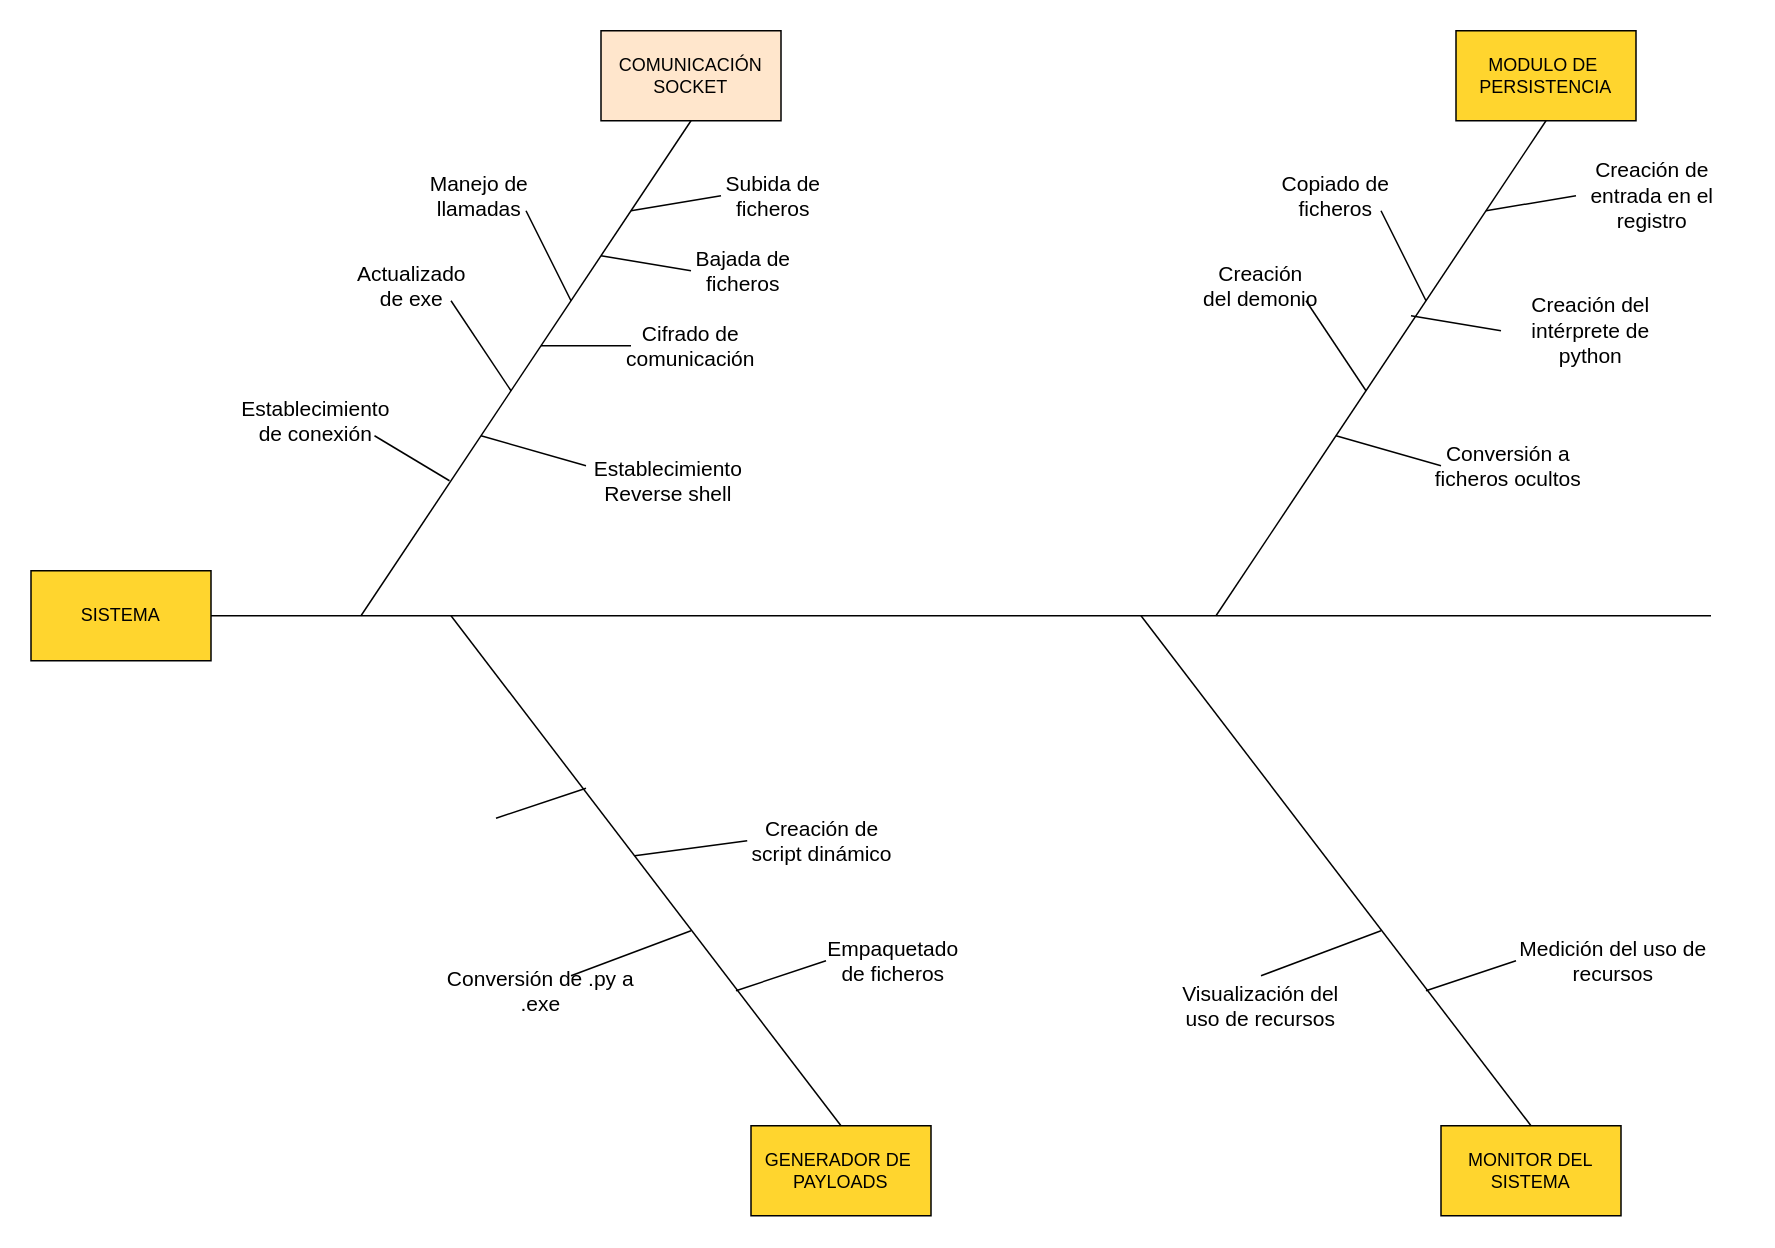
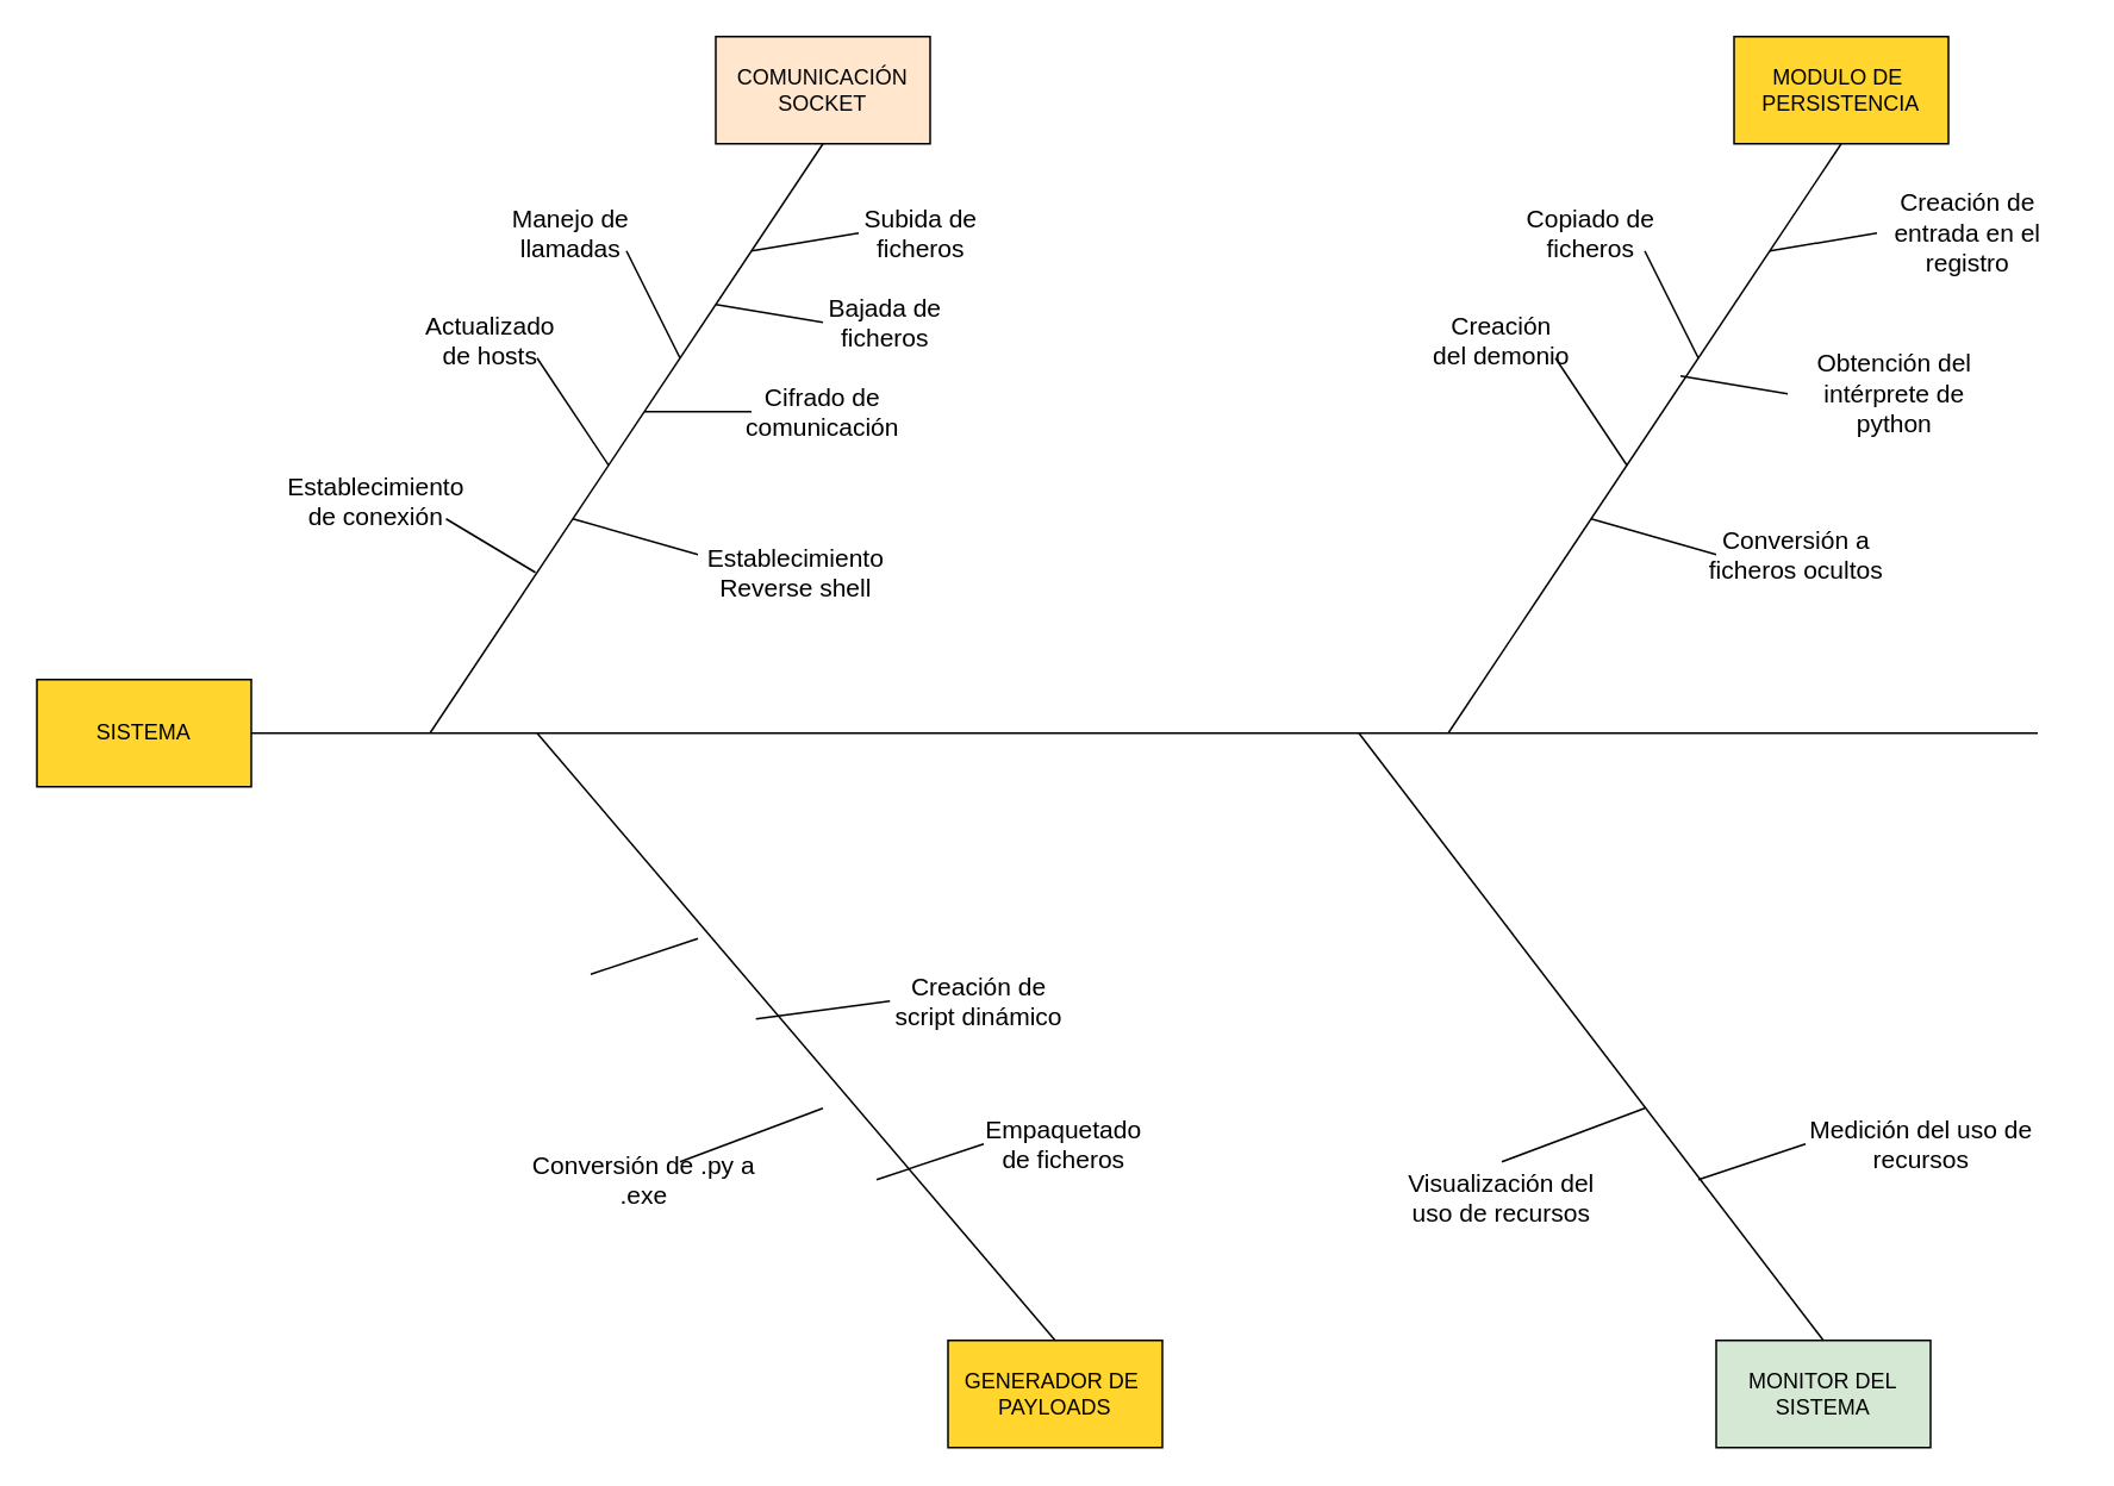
- <mxCell id="35" value="&lt;font style=&quot;font-size: 14px&quot;&gt;Actualizado de exe&lt;/font&gt;" style="text;html=1;strokeColor=none;fillColor=none;align=center;verticalAlign=middle;whiteSpace=wrap;rounded=0;" vertex="1" parent="1"><mxGeometry x="236" y="180" width="76" height="20" as="geometry" /></mxCell>
+ <mxCell id="35" value="&lt;font style=&quot;font-size: 14px&quot;&gt;Actualizado de hosts&lt;/font&gt;" style="text;html=1;strokeColor=none;fillColor=none;align=center;verticalAlign=middle;whiteSpace=wrap;rounded=0;" vertex="1" parent="1"><mxGeometry x="236" y="180" width="76" height="20" as="geometry" /></mxCell>
- <mxCell id="38" value="&lt;font style=&quot;font-size: 14px&quot;&gt;Creación del intérprete de python&lt;/font&gt;" style="text;html=1;strokeColor=none;fillColor=none;align=center;verticalAlign=middle;whiteSpace=wrap;rounded=0;" vertex="1" parent="1"><mxGeometry x="1000" y="210" width="120" height="20" as="geometry" /></mxCell>
+ <mxCell id="38" value="&lt;font style=&quot;font-size: 14px&quot;&gt;Obtención del intérprete de python&lt;/font&gt;" style="text;html=1;strokeColor=none;fillColor=none;align=center;verticalAlign=middle;whiteSpace=wrap;rounded=0;" vertex="1" parent="1"><mxGeometry x="1000" y="210" width="120" height="20" as="geometry" /></mxCell>
- <mxCell id="7" value="GENERADOR DE&amp;nbsp;&lt;br&gt;PAYLOADS" style="rounded=0;whiteSpace=wrap;html=1;fillColor=#FFD52E;" vertex="1" parent="1"><mxGeometry x="500" y="750" width="120" height="60" as="geometry" /></mxCell>
+ <mxCell id="7" value="GENERADOR DE&amp;nbsp;&lt;br&gt;PAYLOADS" style="rounded=0;whiteSpace=wrap;html=1;fillColor=#FFD52E;" vertex="1" parent="1"><mxGeometry x="530" y="750" width="120" height="60" as="geometry" /></mxCell>
- <mxCell id="8" value="MONITOR DEL&lt;br&gt;SISTEMA" style="rounded=0;whiteSpace=wrap;html=1;fillColor=#FFD52E;" vertex="1" parent="1"><mxGeometry x="960" y="750" width="120" height="60" as="geometry" /></mxCell>
+ <mxCell id="8" value="MONITOR DEL&lt;br&gt;SISTEMA" style="rounded=0;whiteSpace=wrap;html=1;fillColor=#d5e8d4;" vertex="1" parent="1"><mxGeometry x="960" y="750" width="120" height="60" as="geometry" /></mxCell>
